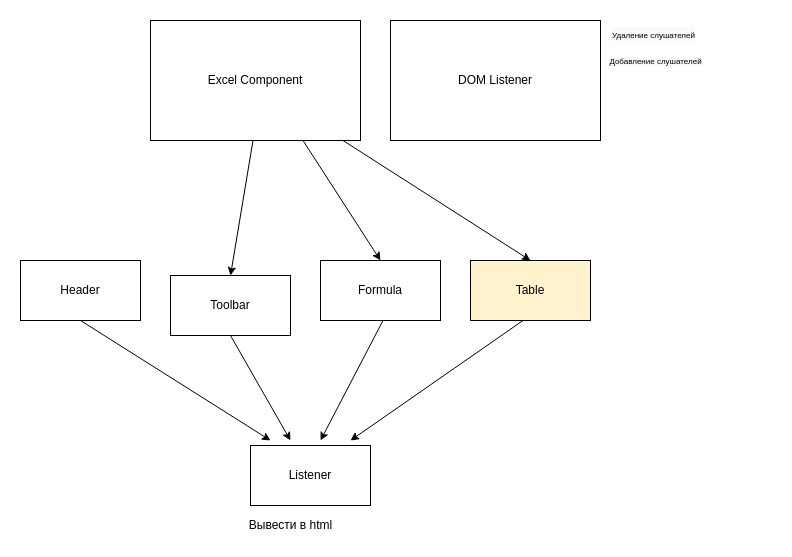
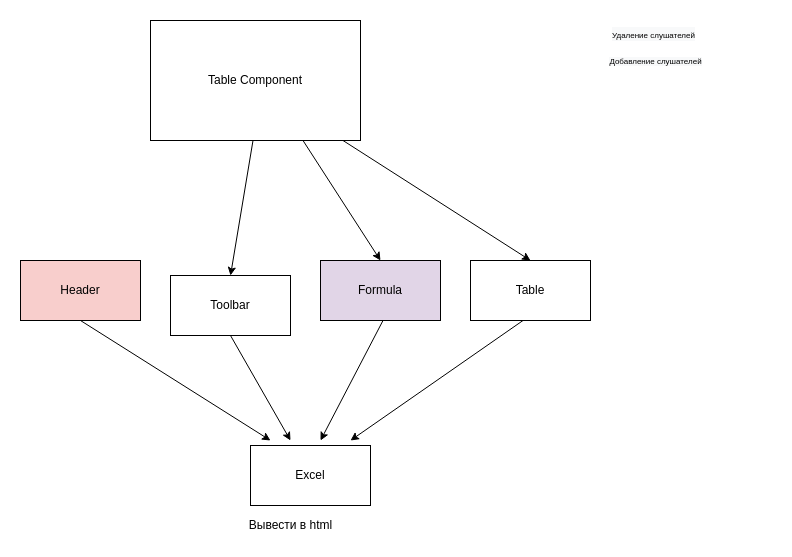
- <mxCell id="7" value="Excel Component" style="whiteSpace=wrap;html=1;" vertex="1" parent="1"><mxGeometry x="150" y="20" width="210" height="120" as="geometry" /></mxCell>
+ <mxCell id="7" value="Table Component" style="whiteSpace=wrap;html=1;" vertex="1" parent="1"><mxGeometry x="150" y="20" width="210" height="120" as="geometry" /></mxCell>
- <mxCell id="6" value="DOM Listener" style="whiteSpace=wrap;html=1;" vertex="1" parent="1"><mxGeometry x="390" y="20" width="210" height="120" as="geometry" /></mxCell>
- <mxCell id="2" value="Header" style="whiteSpace=wrap;html=1;" vertex="1" parent="1"><mxGeometry x="20" y="260" width="120" height="60" as="geometry" /></mxCell>
+ <mxCell id="2" value="Header" style="whiteSpace=wrap;html=1;fillColor=#f8cecc;" vertex="1" parent="1"><mxGeometry x="20" y="260" width="120" height="60" as="geometry" /></mxCell>
- <mxCell id="3" value="Formula" style="whiteSpace=wrap;html=1;" vertex="1" parent="1"><mxGeometry x="320" y="260" width="120" height="60" as="geometry" /></mxCell>
+ <mxCell id="3" value="Formula" style="whiteSpace=wrap;html=1;fillColor=#e1d5e7;" vertex="1" parent="1"><mxGeometry x="320" y="260" width="120" height="60" as="geometry" /></mxCell>
- <mxCell id="5" value="Table" style="whiteSpace=wrap;html=1;fillColor=#fff2cc;" vertex="1" parent="1"><mxGeometry x="470" y="260" width="120" height="60" as="geometry" /></mxCell>
+ <mxCell id="5" value="Table" style="whiteSpace=wrap;html=1;" vertex="1" parent="1"><mxGeometry x="470" y="260" width="120" height="60" as="geometry" /></mxCell>
- <mxCell id="13" value="Listener" style="whiteSpace=wrap;html=1;" vertex="1" parent="1"><mxGeometry x="250" y="445" width="120" height="60" as="geometry" /></mxCell>
+ <mxCell id="13" value="Excel" style="whiteSpace=wrap;html=1;" vertex="1" parent="1"><mxGeometry x="250" y="445" width="120" height="60" as="geometry" /></mxCell>
